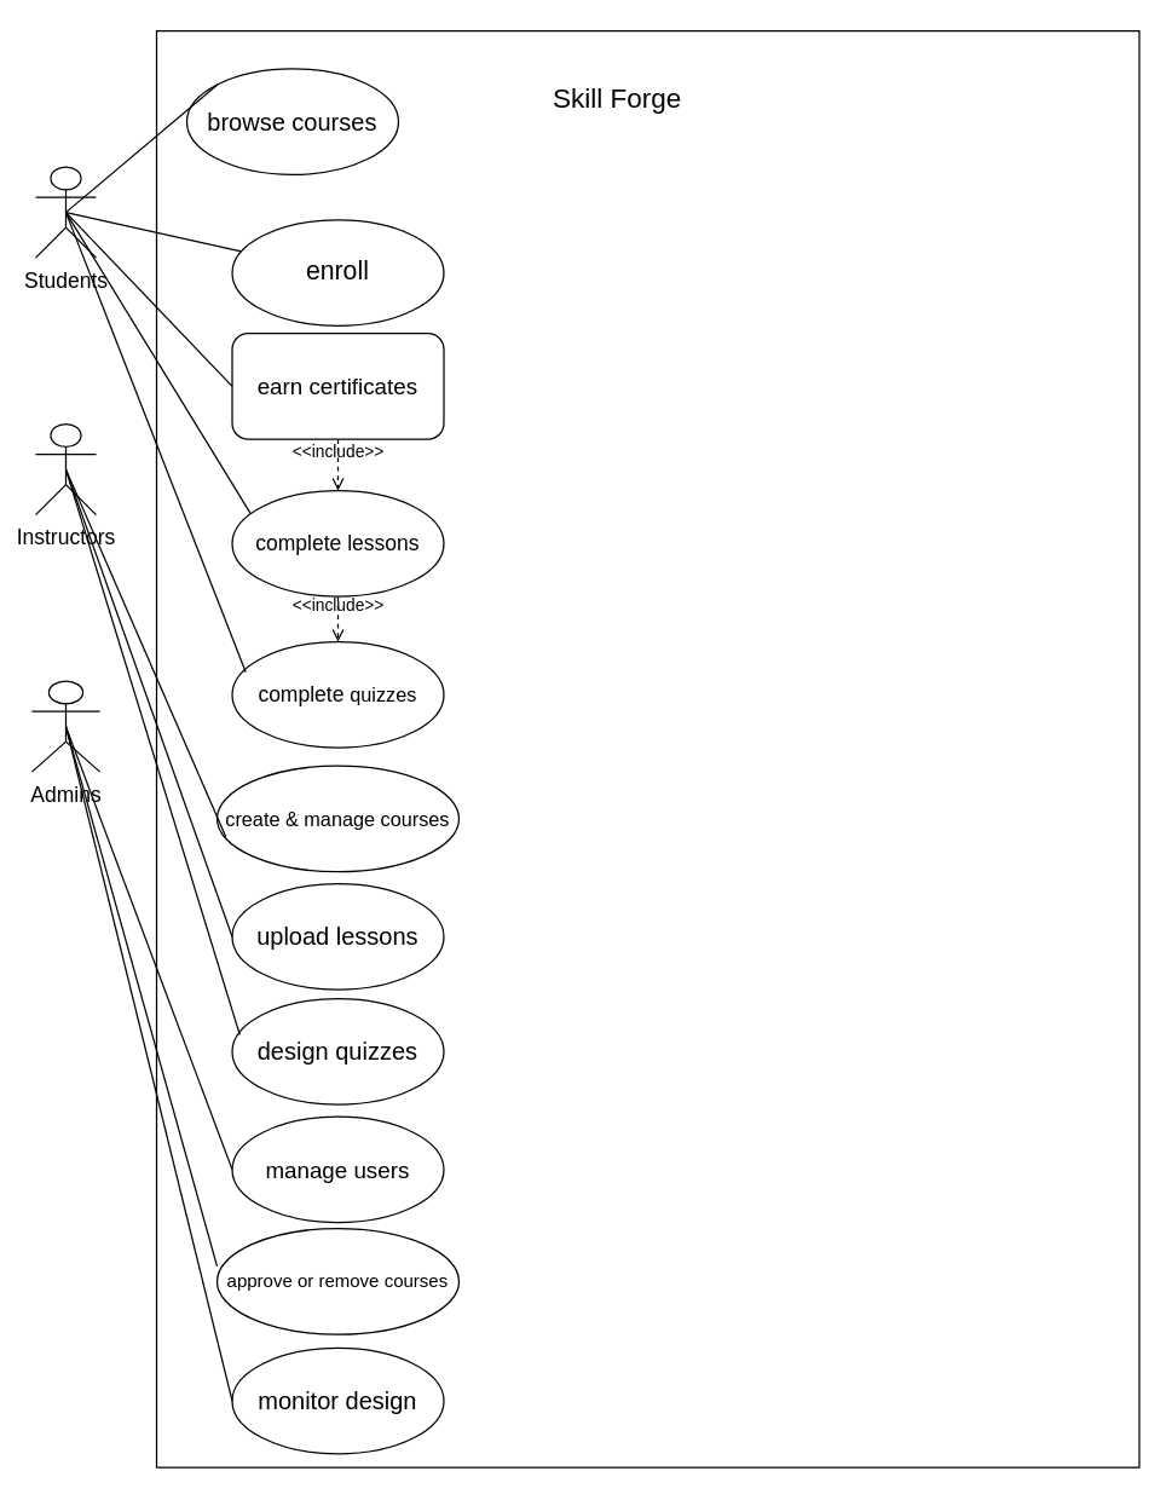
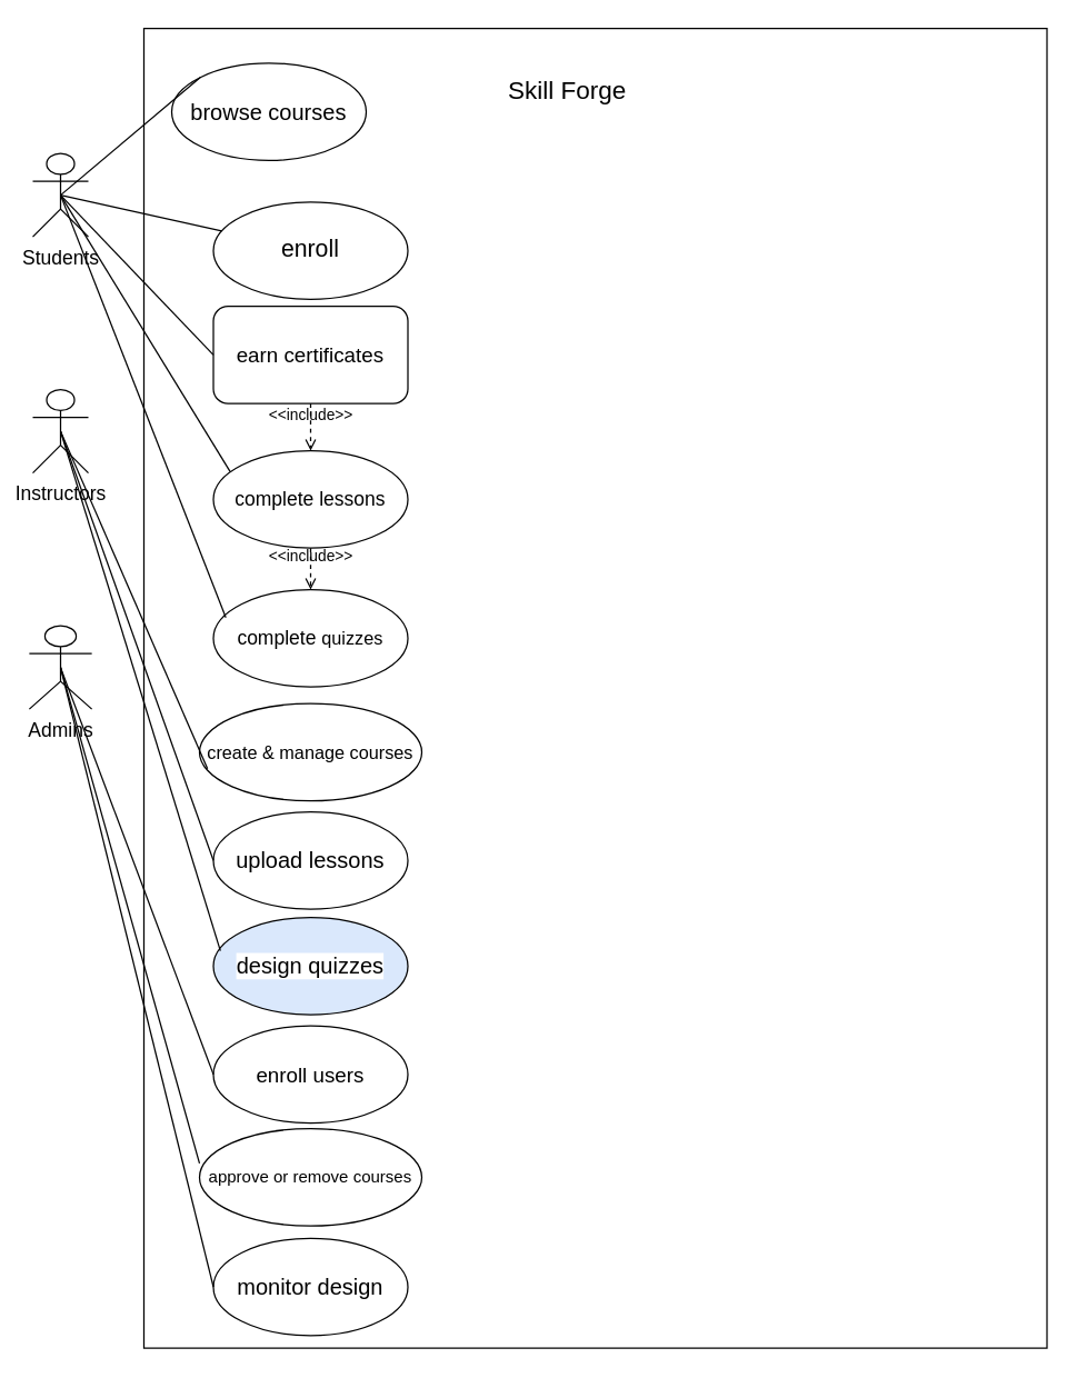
- <mxCell id="9" value="&lt;font style=&quot;font-size: 16px;&quot;&gt;design&amp;nbsp;quizzes&lt;/font&gt;" style="ellipse;whiteSpace=wrap;html=1;labelBackgroundColor=default;" vertex="1" parent="1"><mxGeometry x="153" y="660" width="140" height="70" as="geometry" /></mxCell>
+ <mxCell id="9" value="&lt;font style=&quot;font-size: 16px;&quot;&gt;design&amp;nbsp;quizzes&lt;/font&gt;" style="ellipse;whiteSpace=wrap;html=1;labelBackgroundColor=default;fillColor=#dae8fc;" vertex="1" parent="1"><mxGeometry x="153" y="660" width="140" height="70" as="geometry" /></mxCell>
- <mxCell id="12" value="&lt;font style=&quot;font-size: 15px;&quot;&gt;manage users&lt;/font&gt;" style="ellipse;whiteSpace=wrap;html=1;labelBackgroundColor=default;" vertex="1" parent="1"><mxGeometry x="153" y="738" width="140" height="70" as="geometry" /></mxCell>
+ <mxCell id="12" value="&lt;font style=&quot;font-size: 15px;&quot;&gt;enroll users&lt;/font&gt;" style="ellipse;whiteSpace=wrap;html=1;labelBackgroundColor=default;" vertex="1" parent="1"><mxGeometry x="153" y="738" width="140" height="70" as="geometry" /></mxCell>
